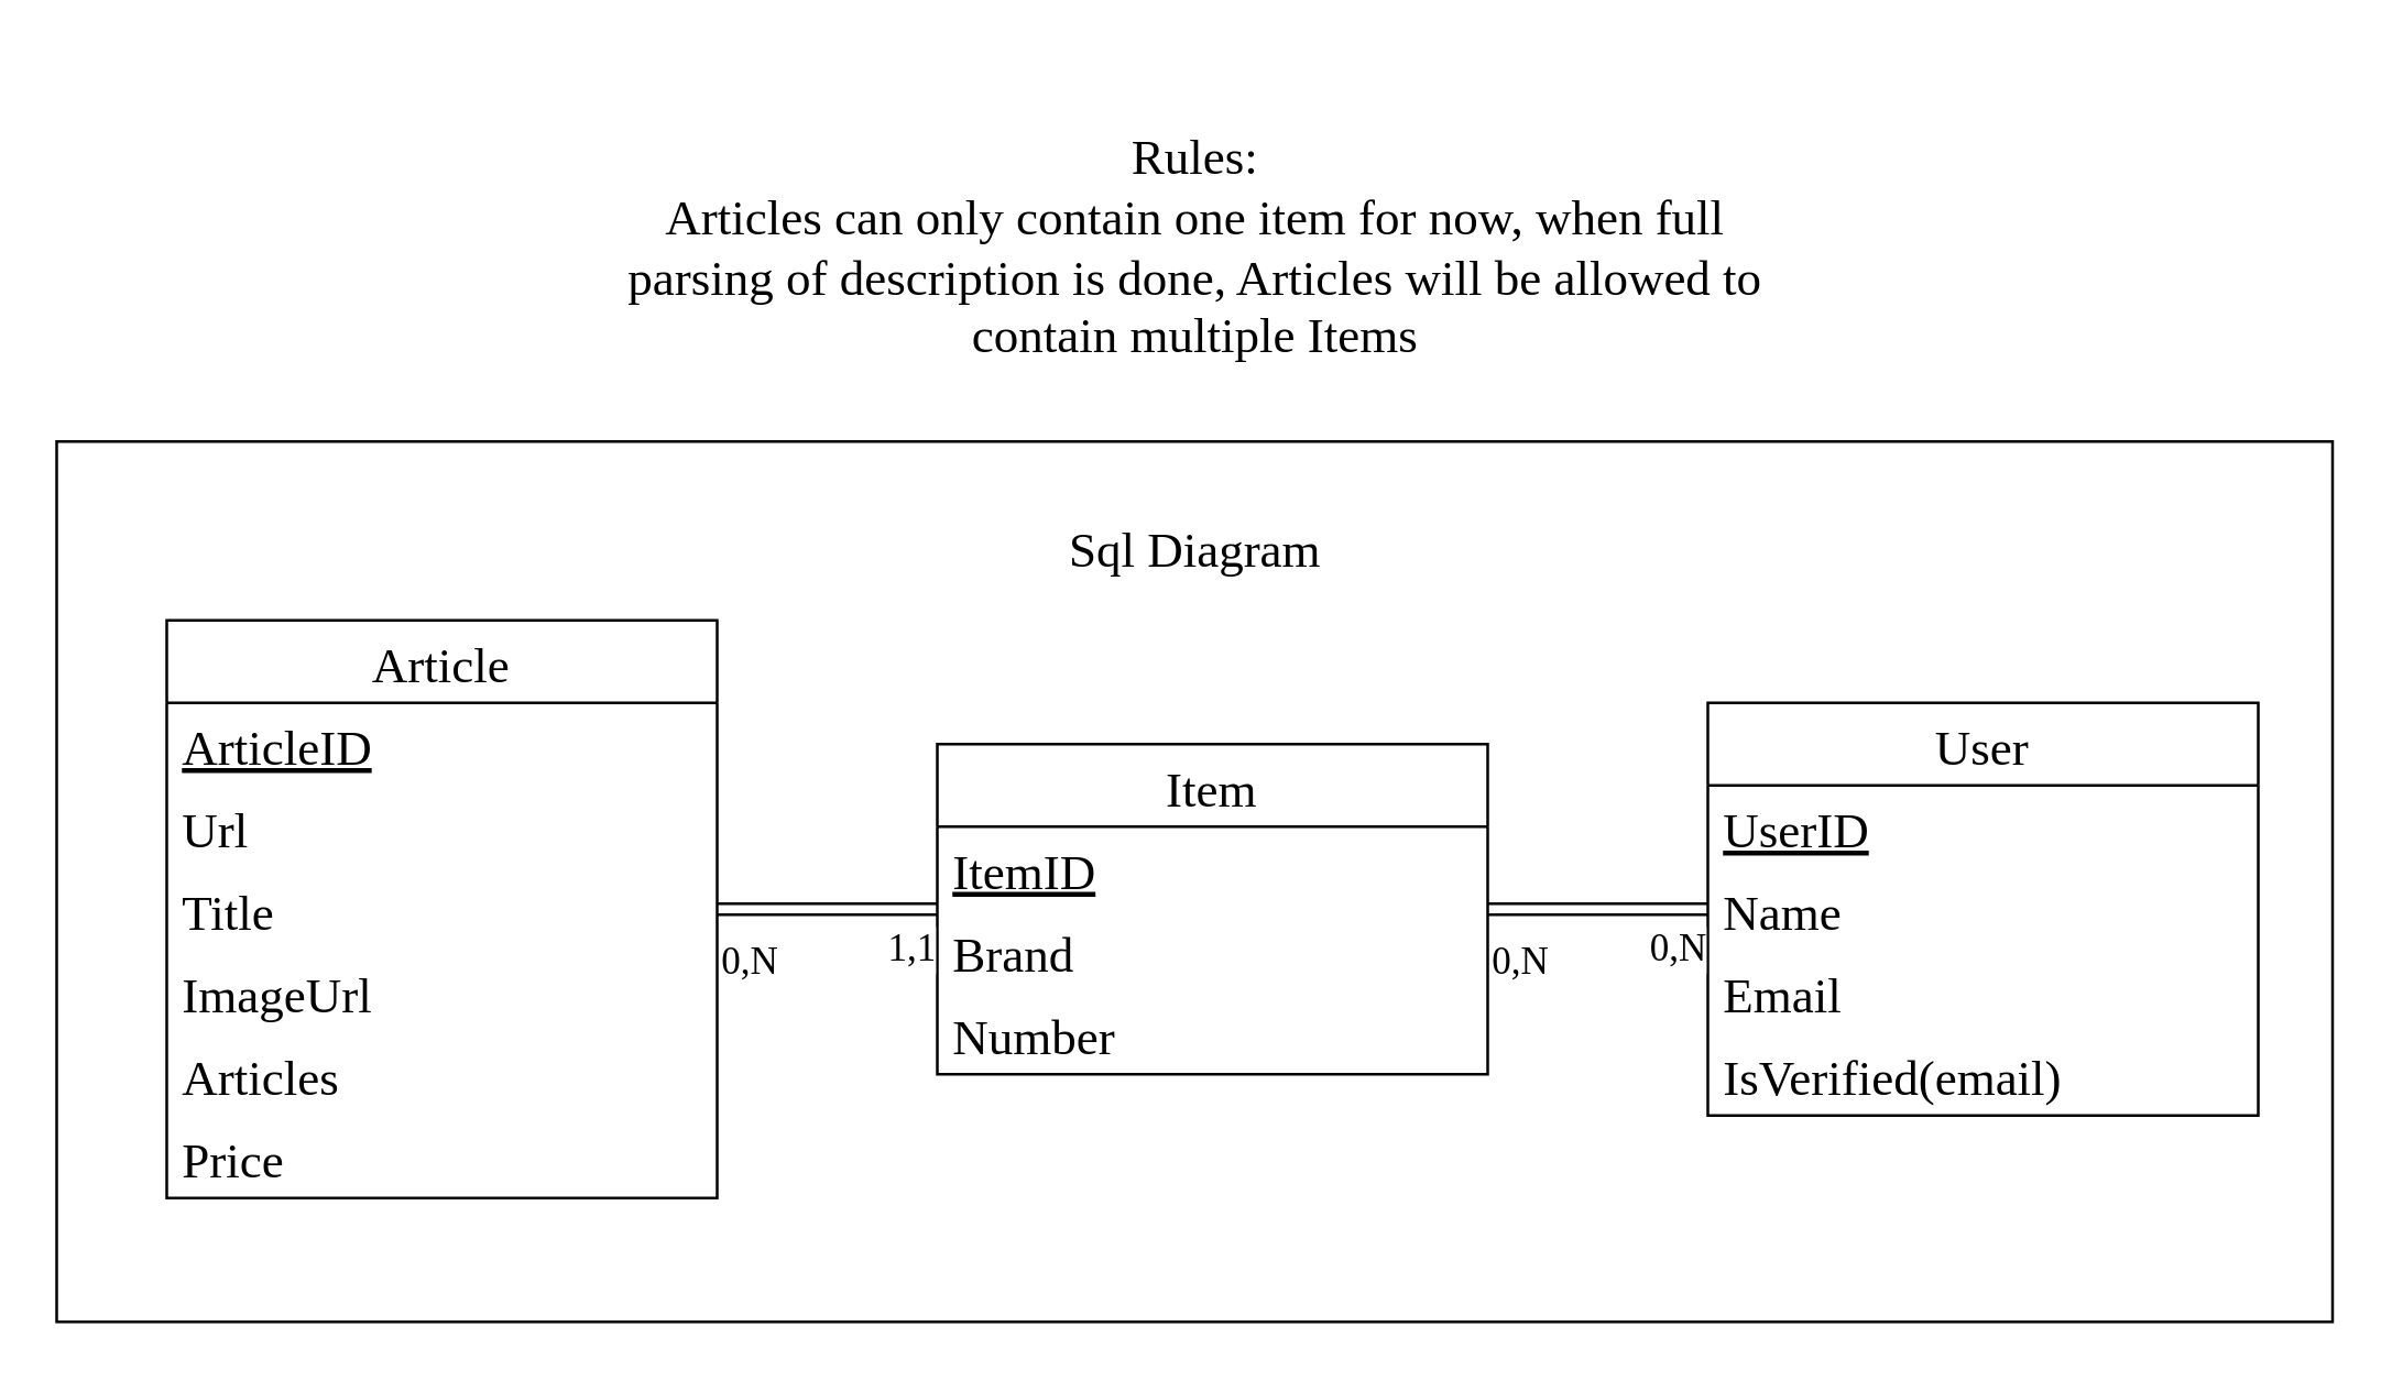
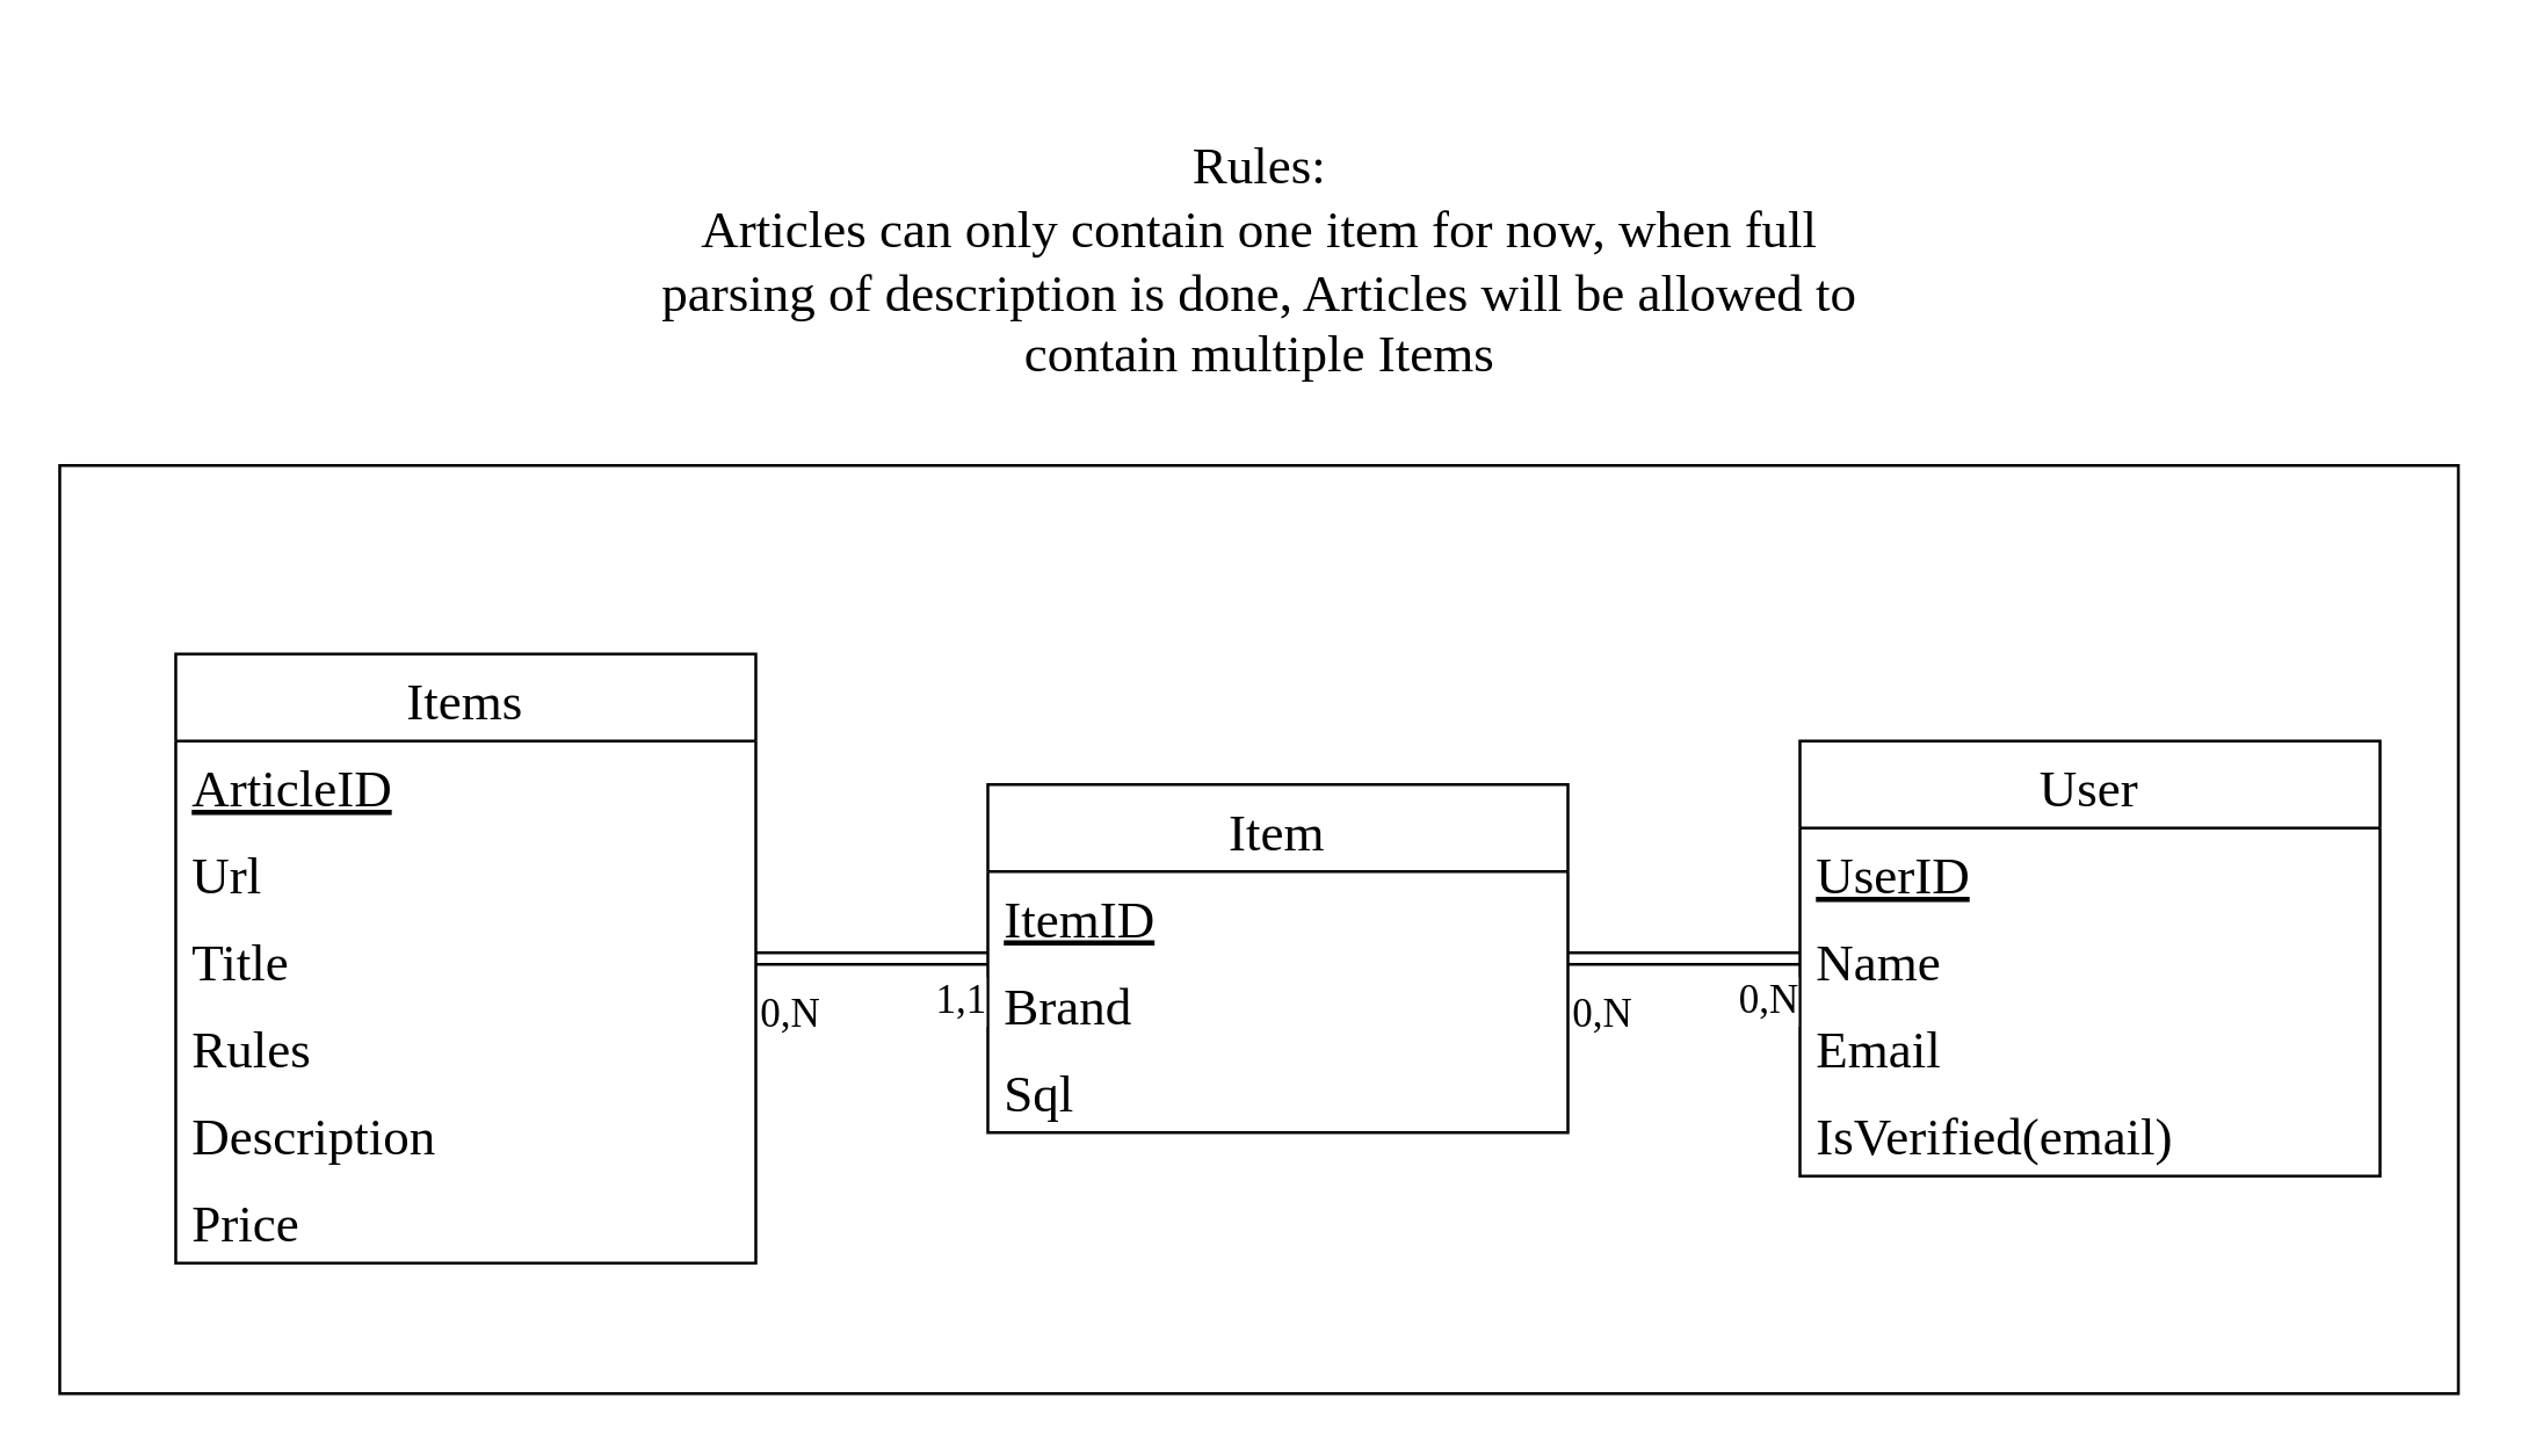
- <mxCell id="20" value="Sql Diagram" style="text;html=1;strokeColor=none;fillColor=none;align=center;verticalAlign=middle;whiteSpace=wrap;rounded=0;fontFamily=Unispace;fontSize=18;" vertex="1" parent="1"><mxGeometry x="354" y="180" width="160" height="40" as="geometry" /></mxCell>
- <mxCell id="3" value="Article" style="swimlane;fontStyle=0;childLayout=stackLayout;horizontal=1;startSize=30;horizontalStack=0;resizeParent=1;resizeParentMax=0;resizeLast=0;collapsible=1;marginBottom=0;fontFamily=Unispace;fontSize=18;" vertex="1" parent="1"><mxGeometry x="60" y="225" width="200" height="210" as="geometry" /></mxCell>
+ <mxCell id="3" value="Items" style="swimlane;fontStyle=0;childLayout=stackLayout;horizontal=1;startSize=30;horizontalStack=0;resizeParent=1;resizeParentMax=0;resizeLast=0;collapsible=1;marginBottom=0;fontFamily=Unispace;fontSize=18;" vertex="1" parent="1"><mxGeometry x="60" y="225" width="200" height="210" as="geometry" /></mxCell>
- <mxCell id="7" value="ImageUrl" style="text;strokeColor=none;fillColor=none;align=left;verticalAlign=middle;spacingLeft=4;spacingRight=4;overflow=hidden;points=[[0,0.5],[1,0.5]];portConstraint=eastwest;rotatable=0;fontFamily=Unispace;fontSize=18;" vertex="1" parent="3"><mxGeometry y="120" width="200" height="30" as="geometry" /></mxCell>
+ <mxCell id="7" value="Rules" style="text;strokeColor=none;fillColor=none;align=left;verticalAlign=middle;spacingLeft=4;spacingRight=4;overflow=hidden;points=[[0,0.5],[1,0.5]];portConstraint=eastwest;rotatable=0;fontFamily=Unispace;fontSize=18;" vertex="1" parent="3"><mxGeometry y="120" width="200" height="30" as="geometry" /></mxCell>
- <mxCell id="18" value="Number" style="text;strokeColor=none;fillColor=none;align=left;verticalAlign=middle;spacingLeft=4;spacingRight=4;overflow=hidden;points=[[0,0.5],[1,0.5]];portConstraint=eastwest;rotatable=0;fontFamily=Unispace;fontSize=18;" vertex="1" parent="15"><mxGeometry y="90" width="200" height="30" as="geometry" /></mxCell>
+ <mxCell id="18" value="Sql" style="text;strokeColor=none;fillColor=none;align=left;verticalAlign=middle;spacingLeft=4;spacingRight=4;overflow=hidden;points=[[0,0.5],[1,0.5]];portConstraint=eastwest;rotatable=0;fontFamily=Unispace;fontSize=18;" vertex="1" parent="15"><mxGeometry y="90" width="200" height="30" as="geometry" /></mxCell>
- <mxCell id="8" value="Articles" style="text;strokeColor=none;fillColor=none;align=left;verticalAlign=middle;spacingLeft=4;spacingRight=4;overflow=hidden;points=[[0,0.5],[1,0.5]];portConstraint=eastwest;rotatable=0;fontFamily=Unispace;fontSize=18;" vertex="1" parent="3"><mxGeometry y="150" width="200" height="30" as="geometry" /></mxCell>
+ <mxCell id="8" value="Description" style="text;strokeColor=none;fillColor=none;align=left;verticalAlign=middle;spacingLeft=4;spacingRight=4;overflow=hidden;points=[[0,0.5],[1,0.5]];portConstraint=eastwest;rotatable=0;fontFamily=Unispace;fontSize=18;" vertex="1" parent="3"><mxGeometry y="150" width="200" height="30" as="geometry" /></mxCell>
